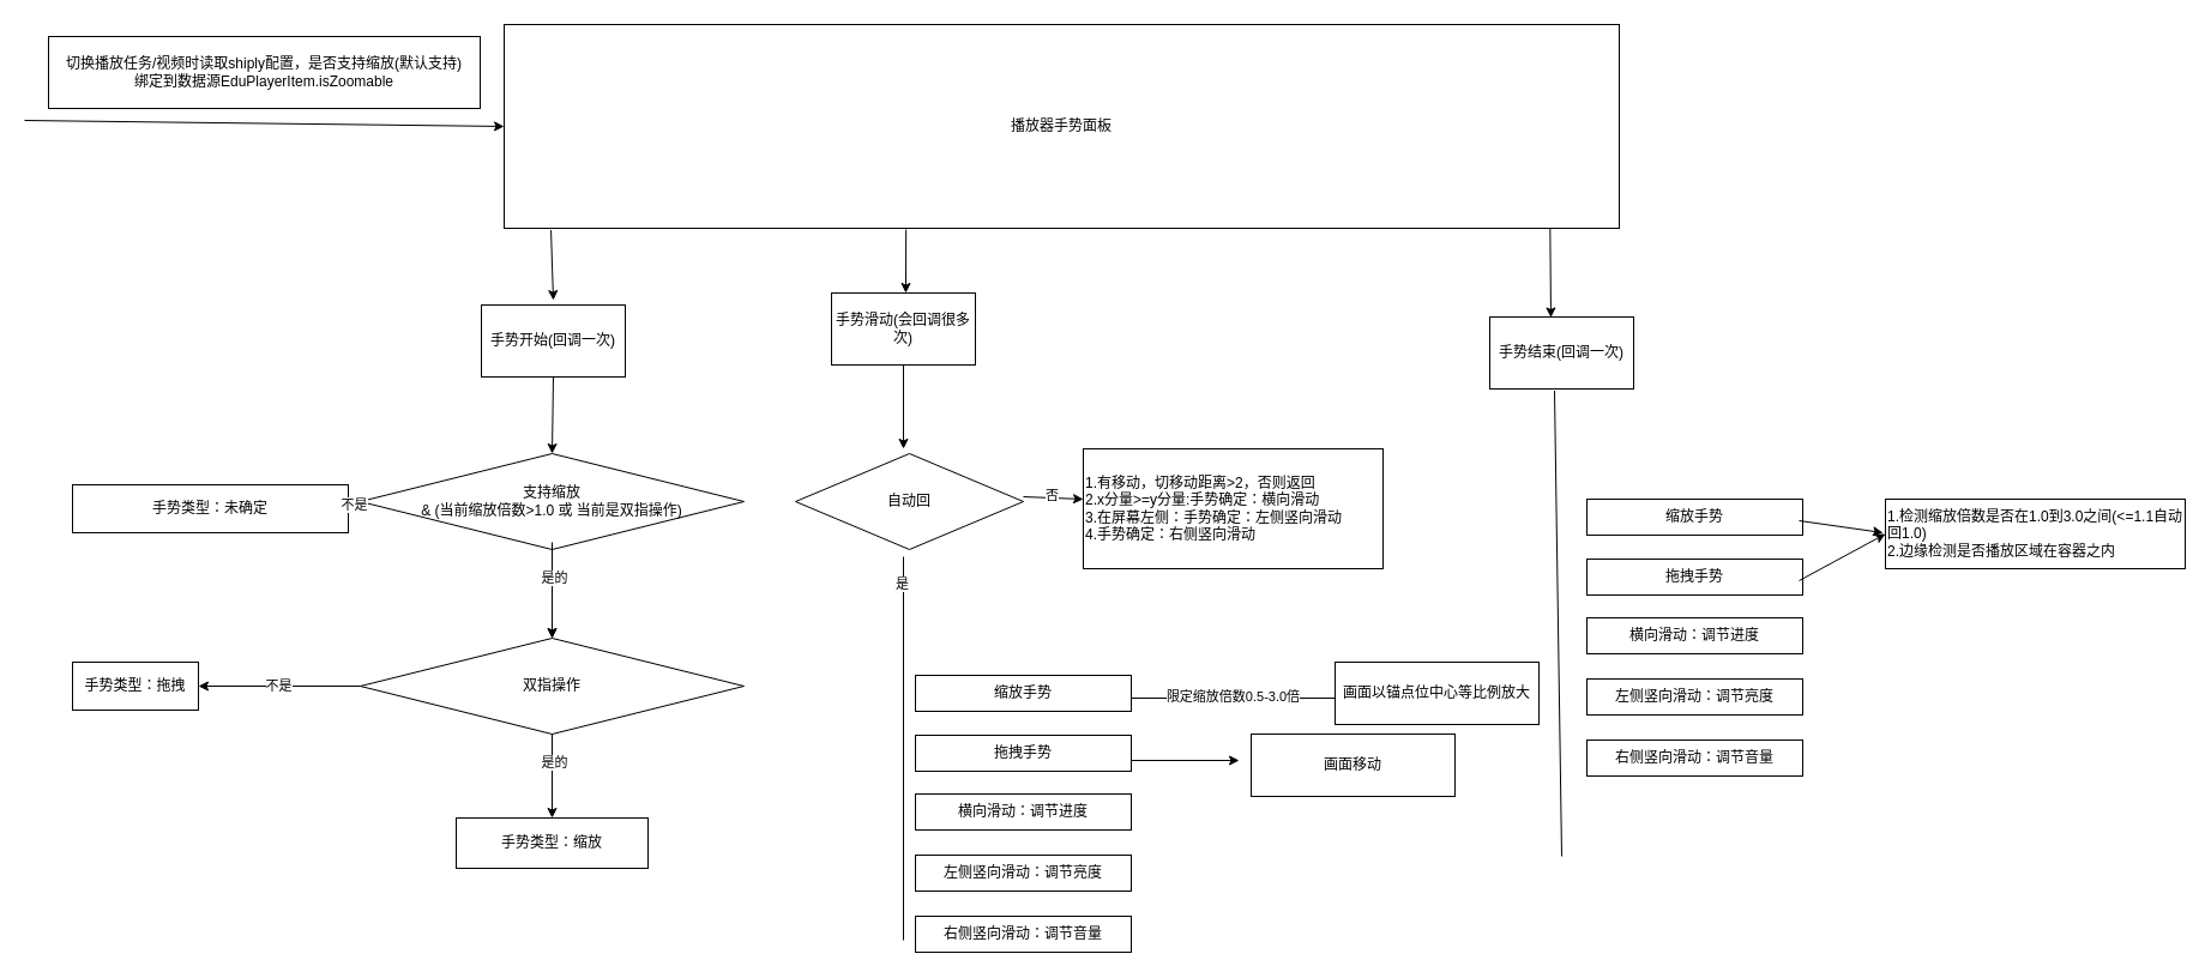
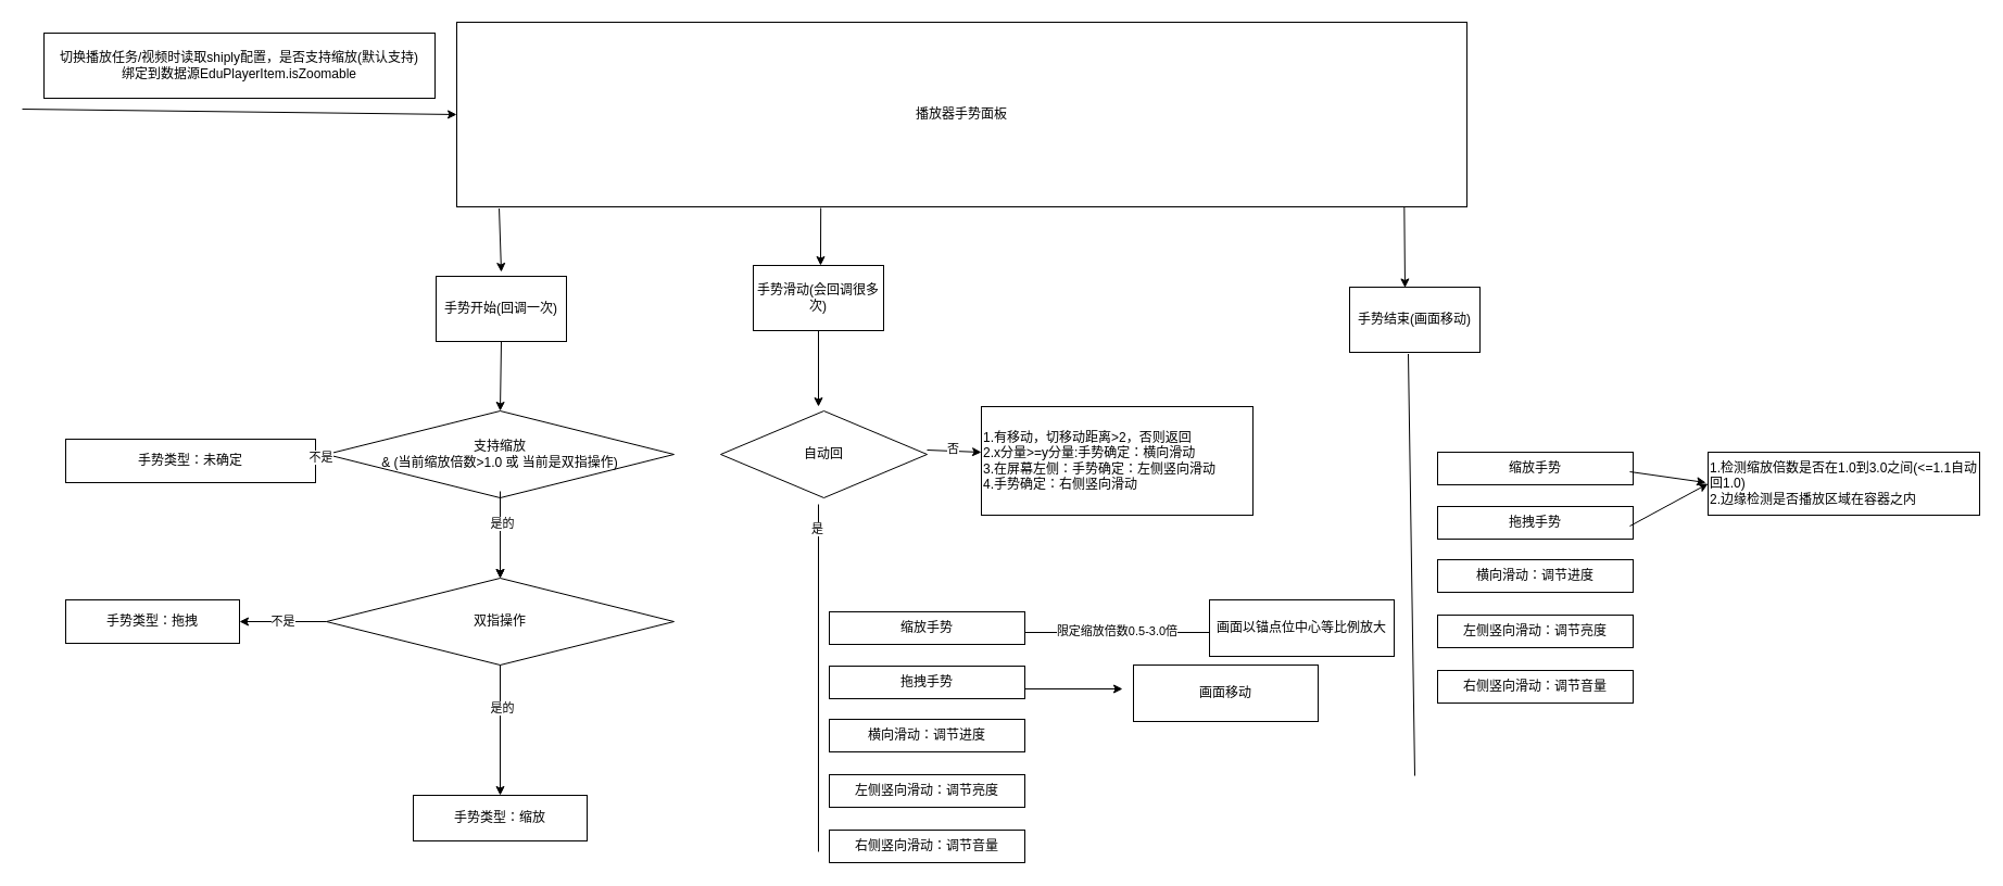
- <mxCell id="17" value="手势结束(回调一次)" style="rounded=0;whiteSpace=wrap;html=1;" vertex="1" parent="1"><mxGeometry x="1242" y="264" width="120" height="60" as="geometry" /></mxCell>
+ <mxCell id="17" value="手势结束(画面移动)" style="rounded=0;whiteSpace=wrap;html=1;" vertex="1" parent="1"><mxGeometry x="1242" y="264" width="120" height="60" as="geometry" /></mxCell>
- <mxCell id="13" value="手势类型：拖拽" style="rounded=0;whiteSpace=wrap;html=1;" vertex="1" parent="1"><mxGeometry x="60" y="552" width="105" height="40" as="geometry" /></mxCell>
+ <mxCell id="13" value="手势类型：拖拽" style="rounded=0;whiteSpace=wrap;html=1;" vertex="1" parent="1"><mxGeometry x="60" y="552" width="160" height="40" as="geometry" /></mxCell>
- <mxCell id="10" value="手势类型：缩放" style="rounded=0;whiteSpace=wrap;html=1;" vertex="1" parent="1"><mxGeometry x="380" y="682" width="160" height="42" as="geometry" /></mxCell>
+ <mxCell id="10" value="手势类型：缩放" style="rounded=0;whiteSpace=wrap;html=1;" vertex="1" parent="1"><mxGeometry x="380" y="732" width="160" height="42" as="geometry" /></mxCell>
